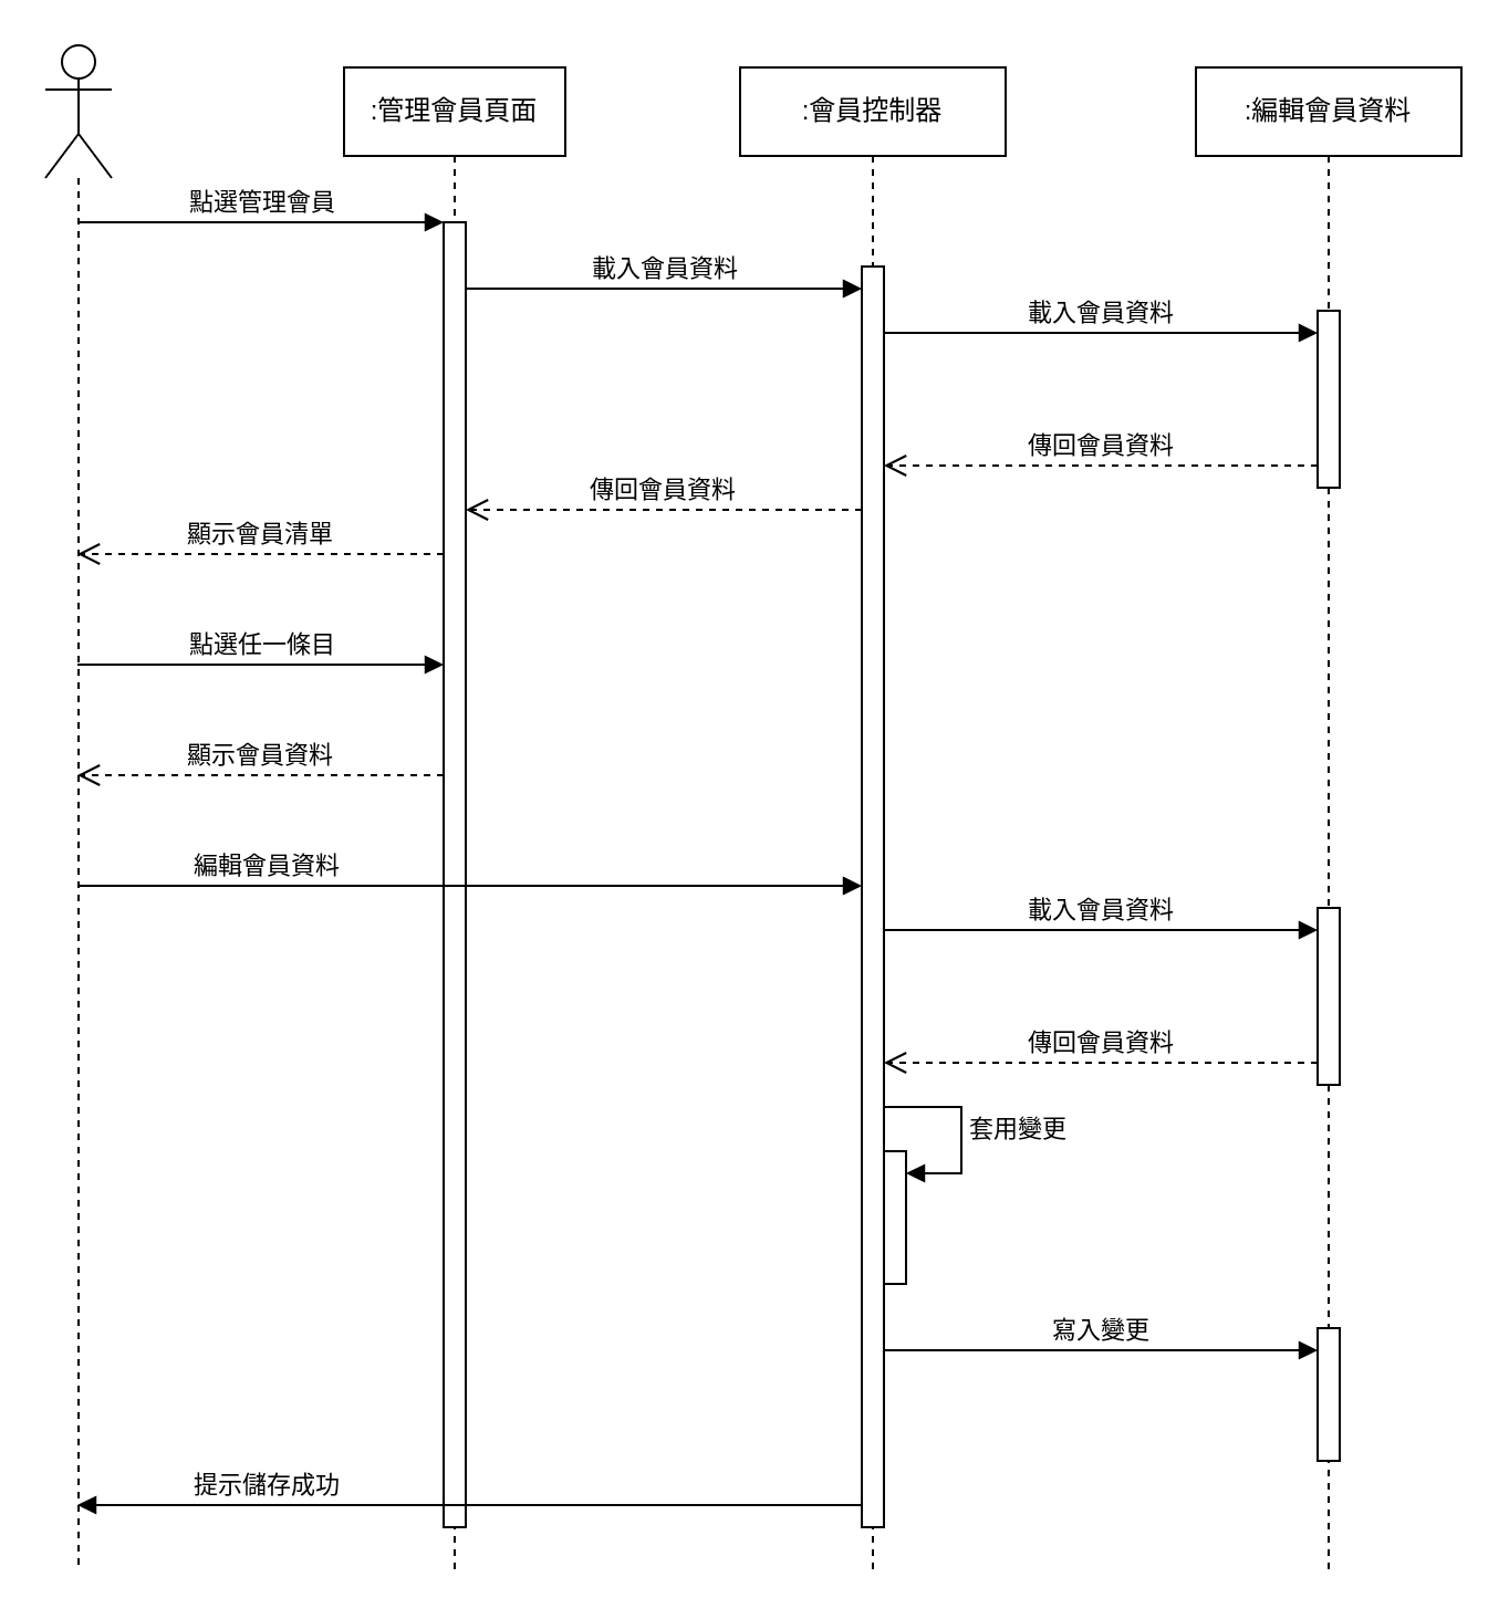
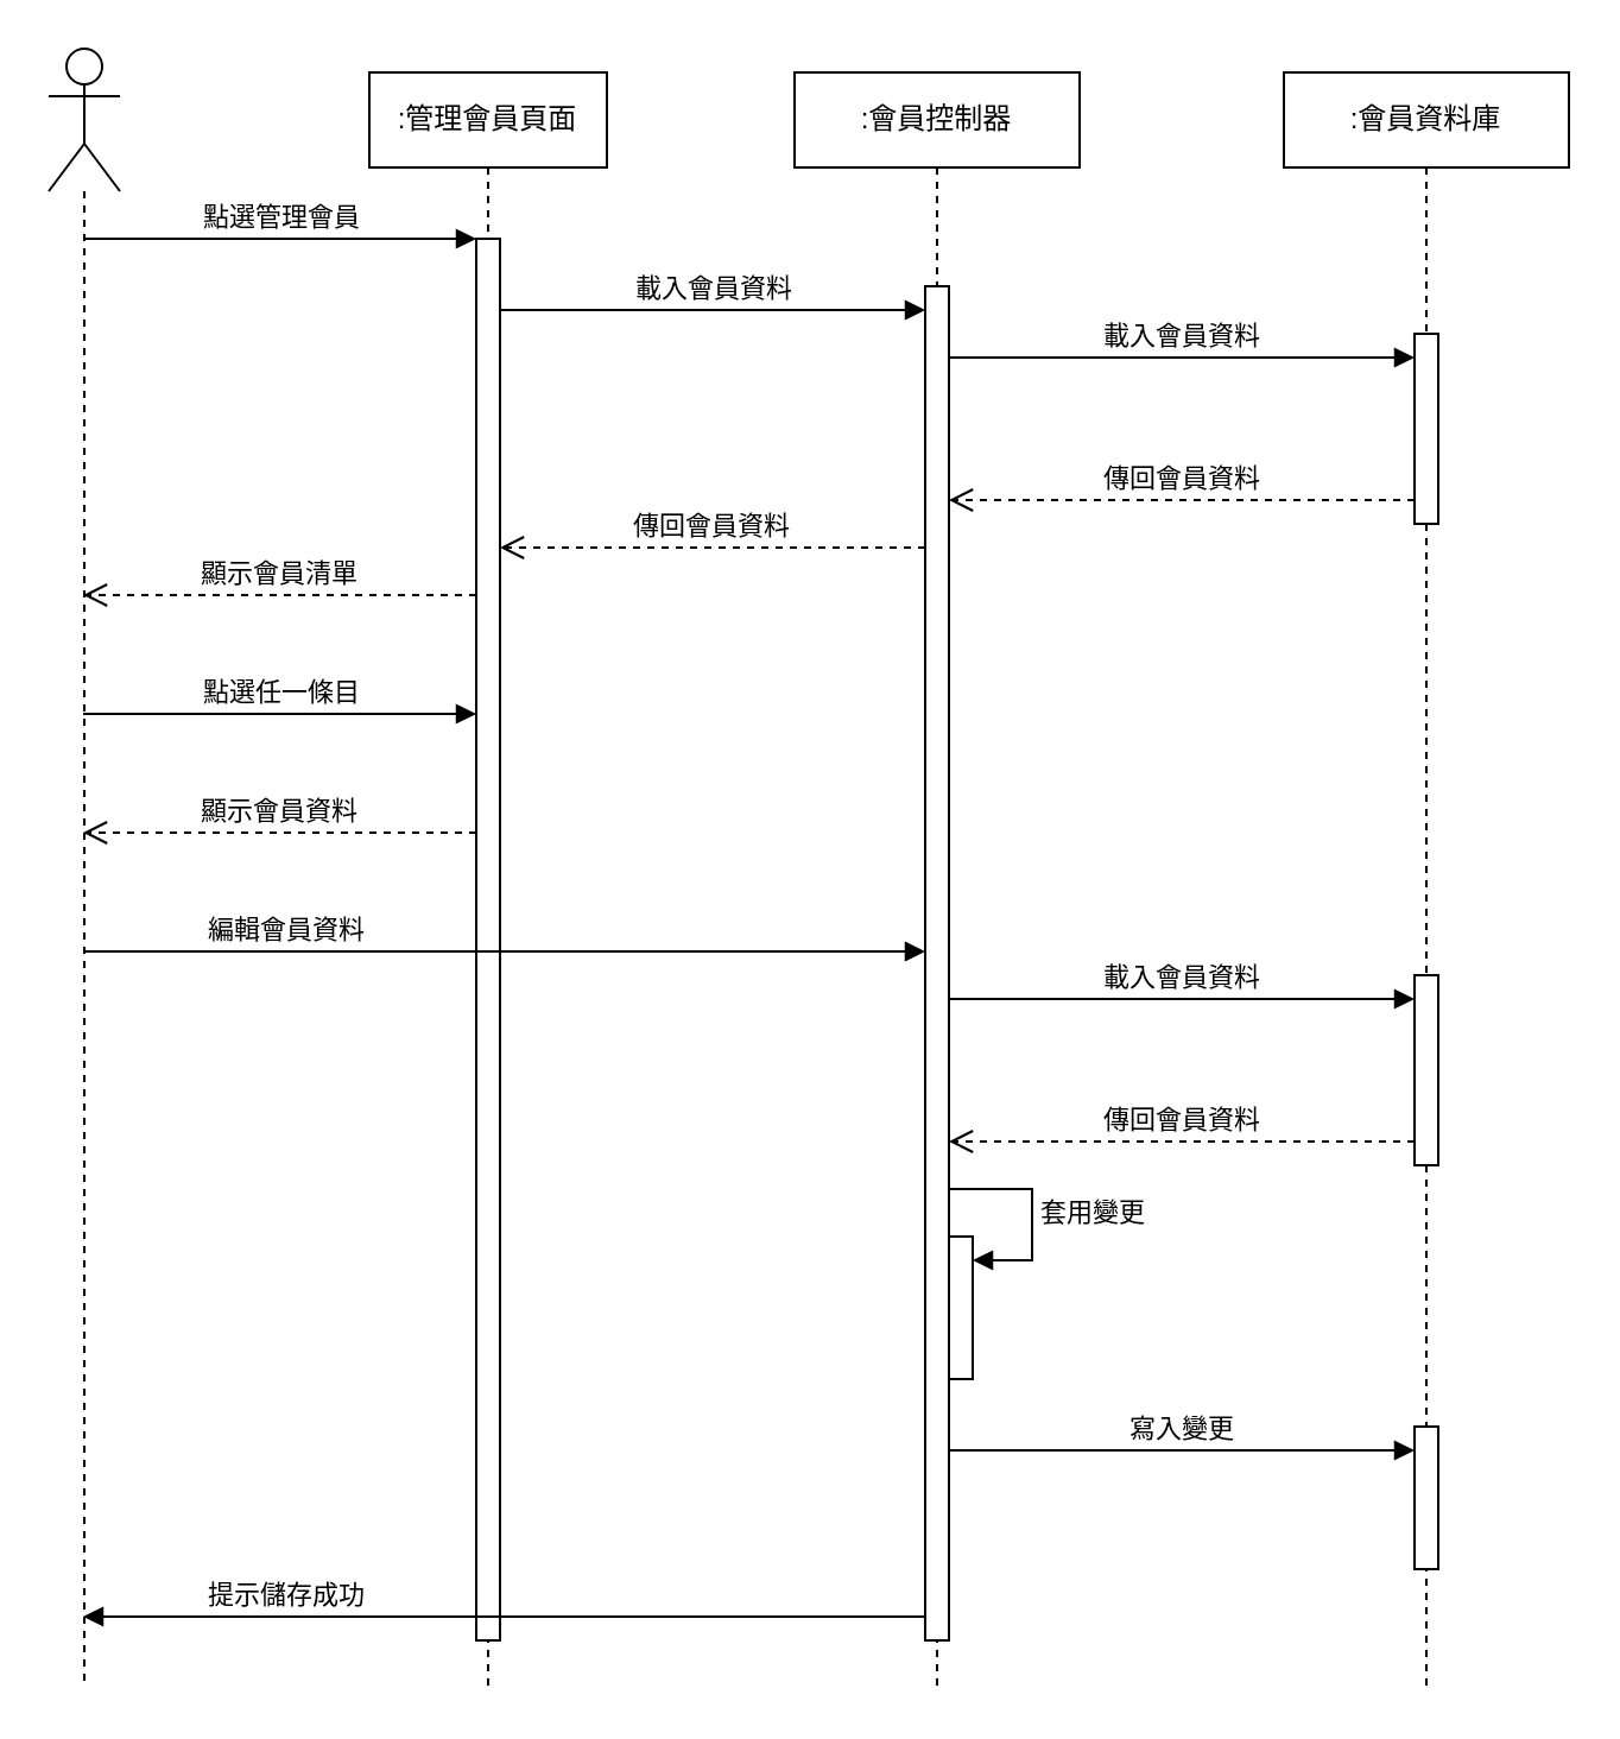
- <mxCell id="15" value=":編輯會員資料" style="shape=umlLifeline;perimeter=lifelinePerimeter;whiteSpace=wrap;html=1;container=0;dropTarget=0;collapsible=0;recursiveResize=0;outlineConnect=0;portConstraint=eastwest;newEdgeStyle={&quot;edgeStyle&quot;:&quot;elbowEdgeStyle&quot;,&quot;elbow&quot;:&quot;vertical&quot;,&quot;curved&quot;:0,&quot;rounded&quot;:0};" vertex="1" parent="1"><mxGeometry x="540" y="30" width="120" height="680" as="geometry" /></mxCell>
+ <mxCell id="15" value=":會員資料庫" style="shape=umlLifeline;perimeter=lifelinePerimeter;whiteSpace=wrap;html=1;container=0;dropTarget=0;collapsible=0;recursiveResize=0;outlineConnect=0;portConstraint=eastwest;newEdgeStyle={&quot;edgeStyle&quot;:&quot;elbowEdgeStyle&quot;,&quot;elbow&quot;:&quot;vertical&quot;,&quot;curved&quot;:0,&quot;rounded&quot;:0};" vertex="1" parent="1"><mxGeometry x="540" y="30" width="120" height="680" as="geometry" /></mxCell>
